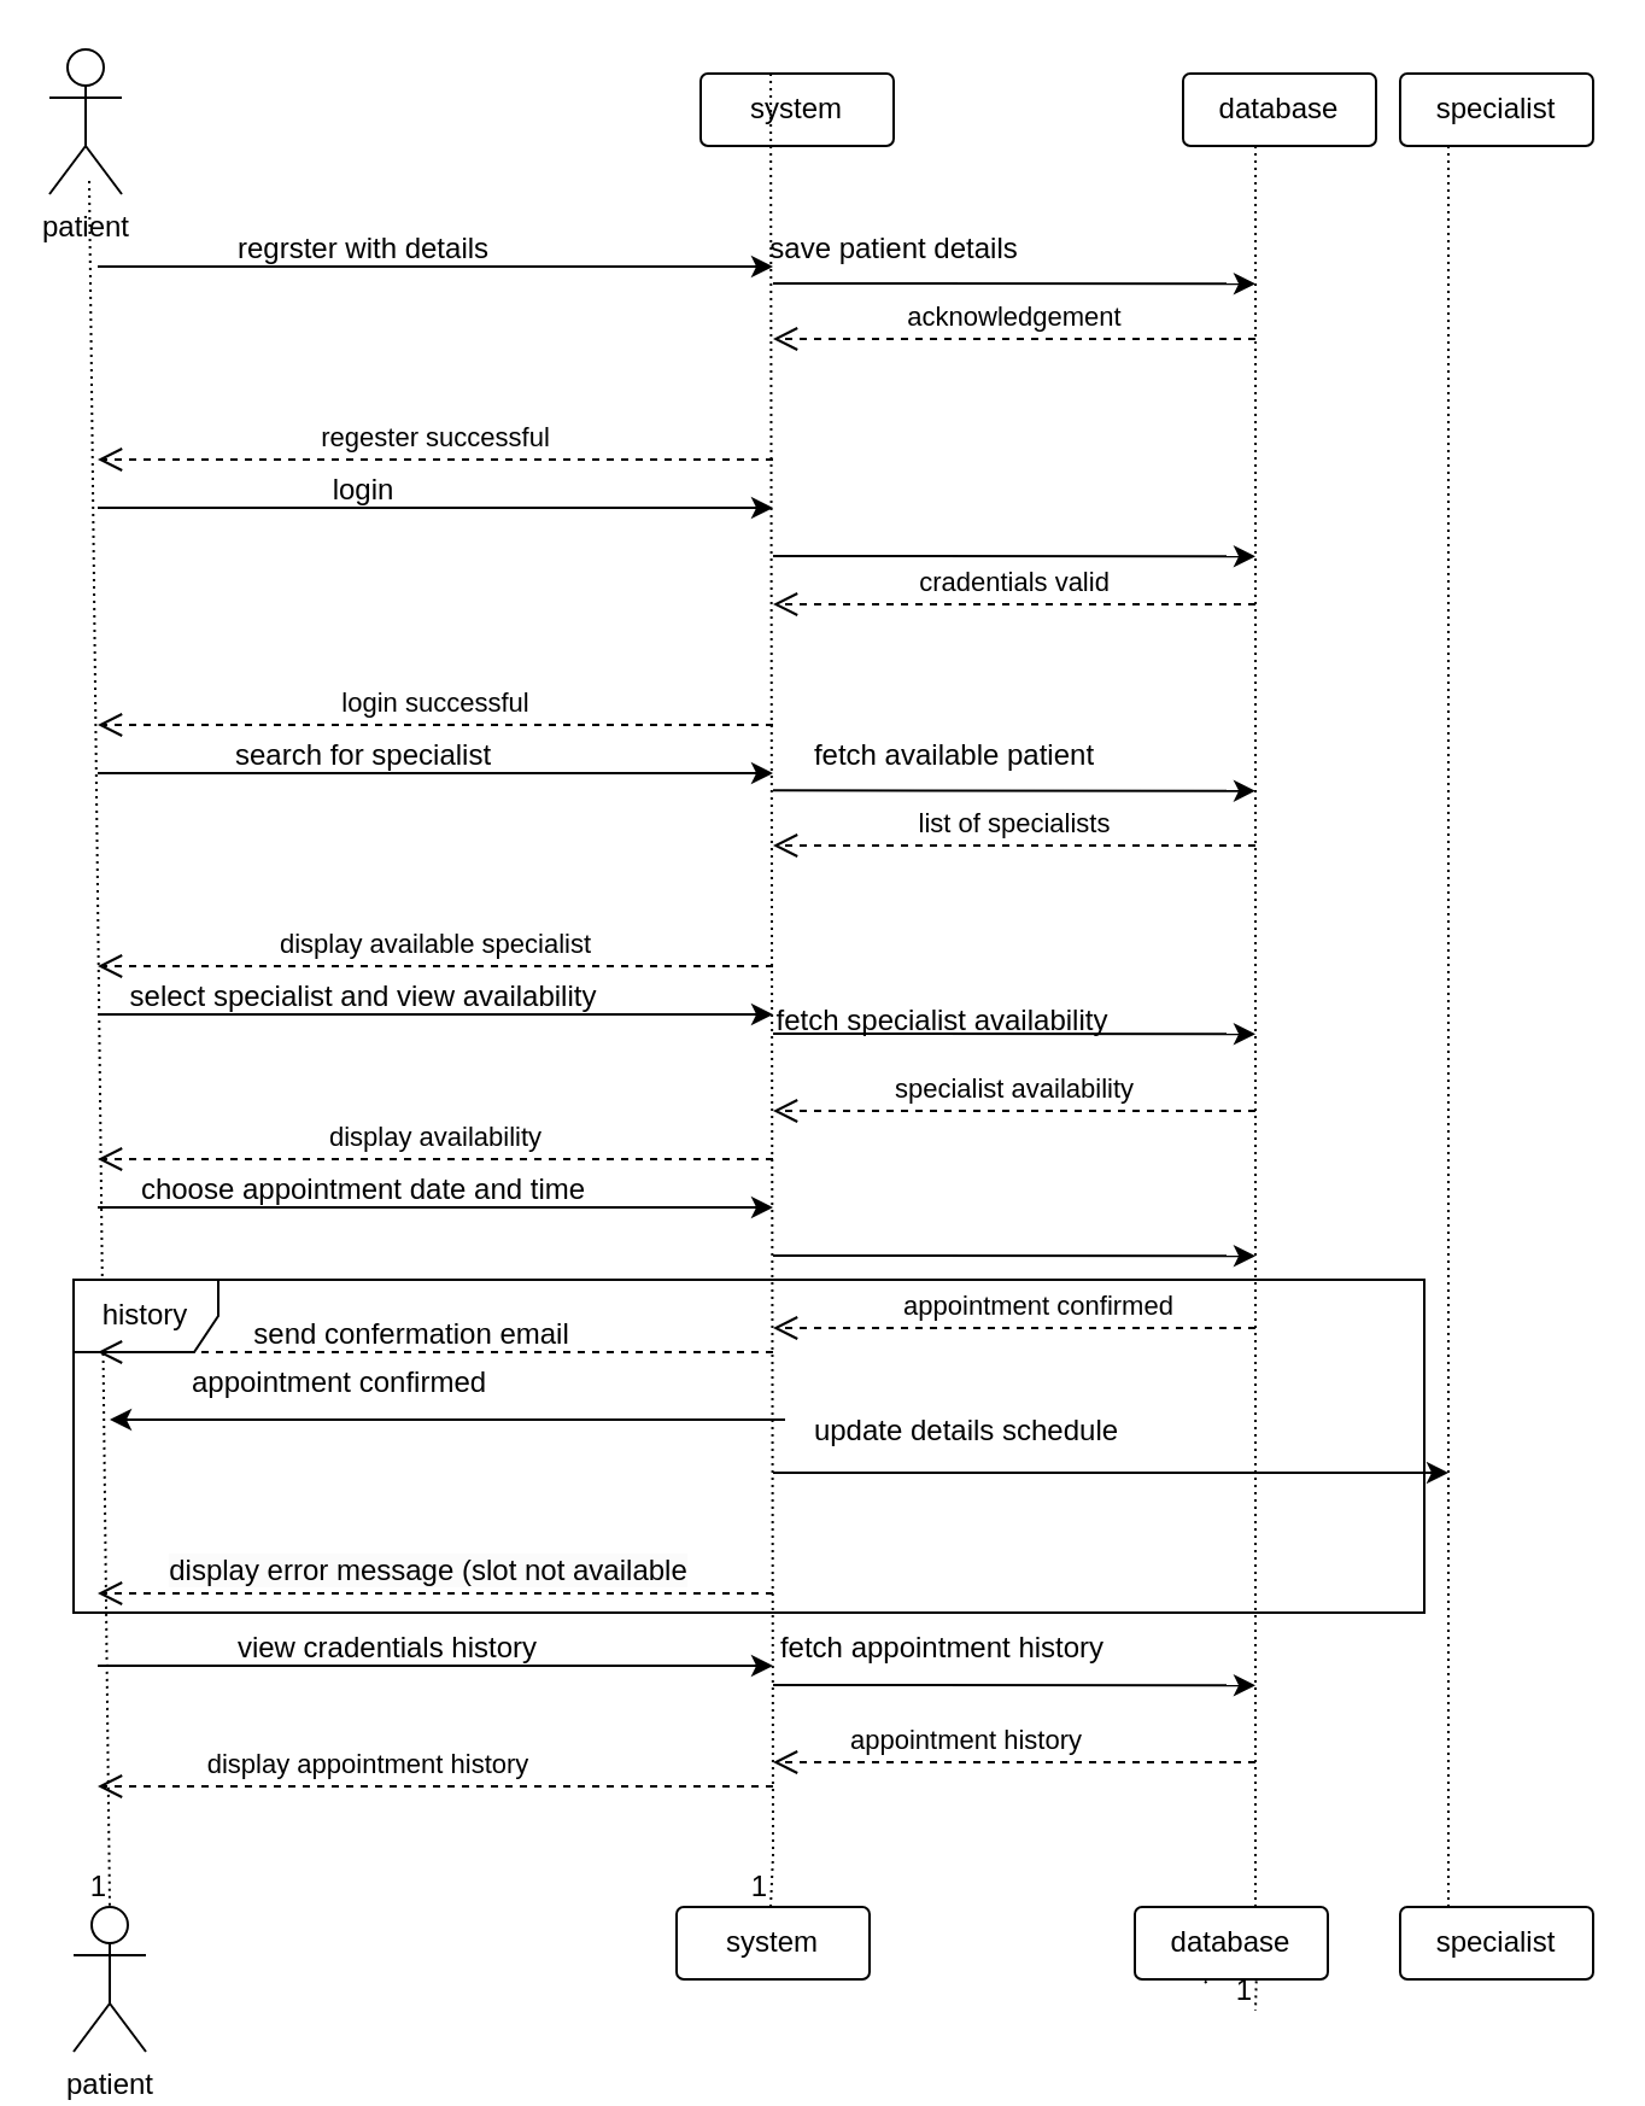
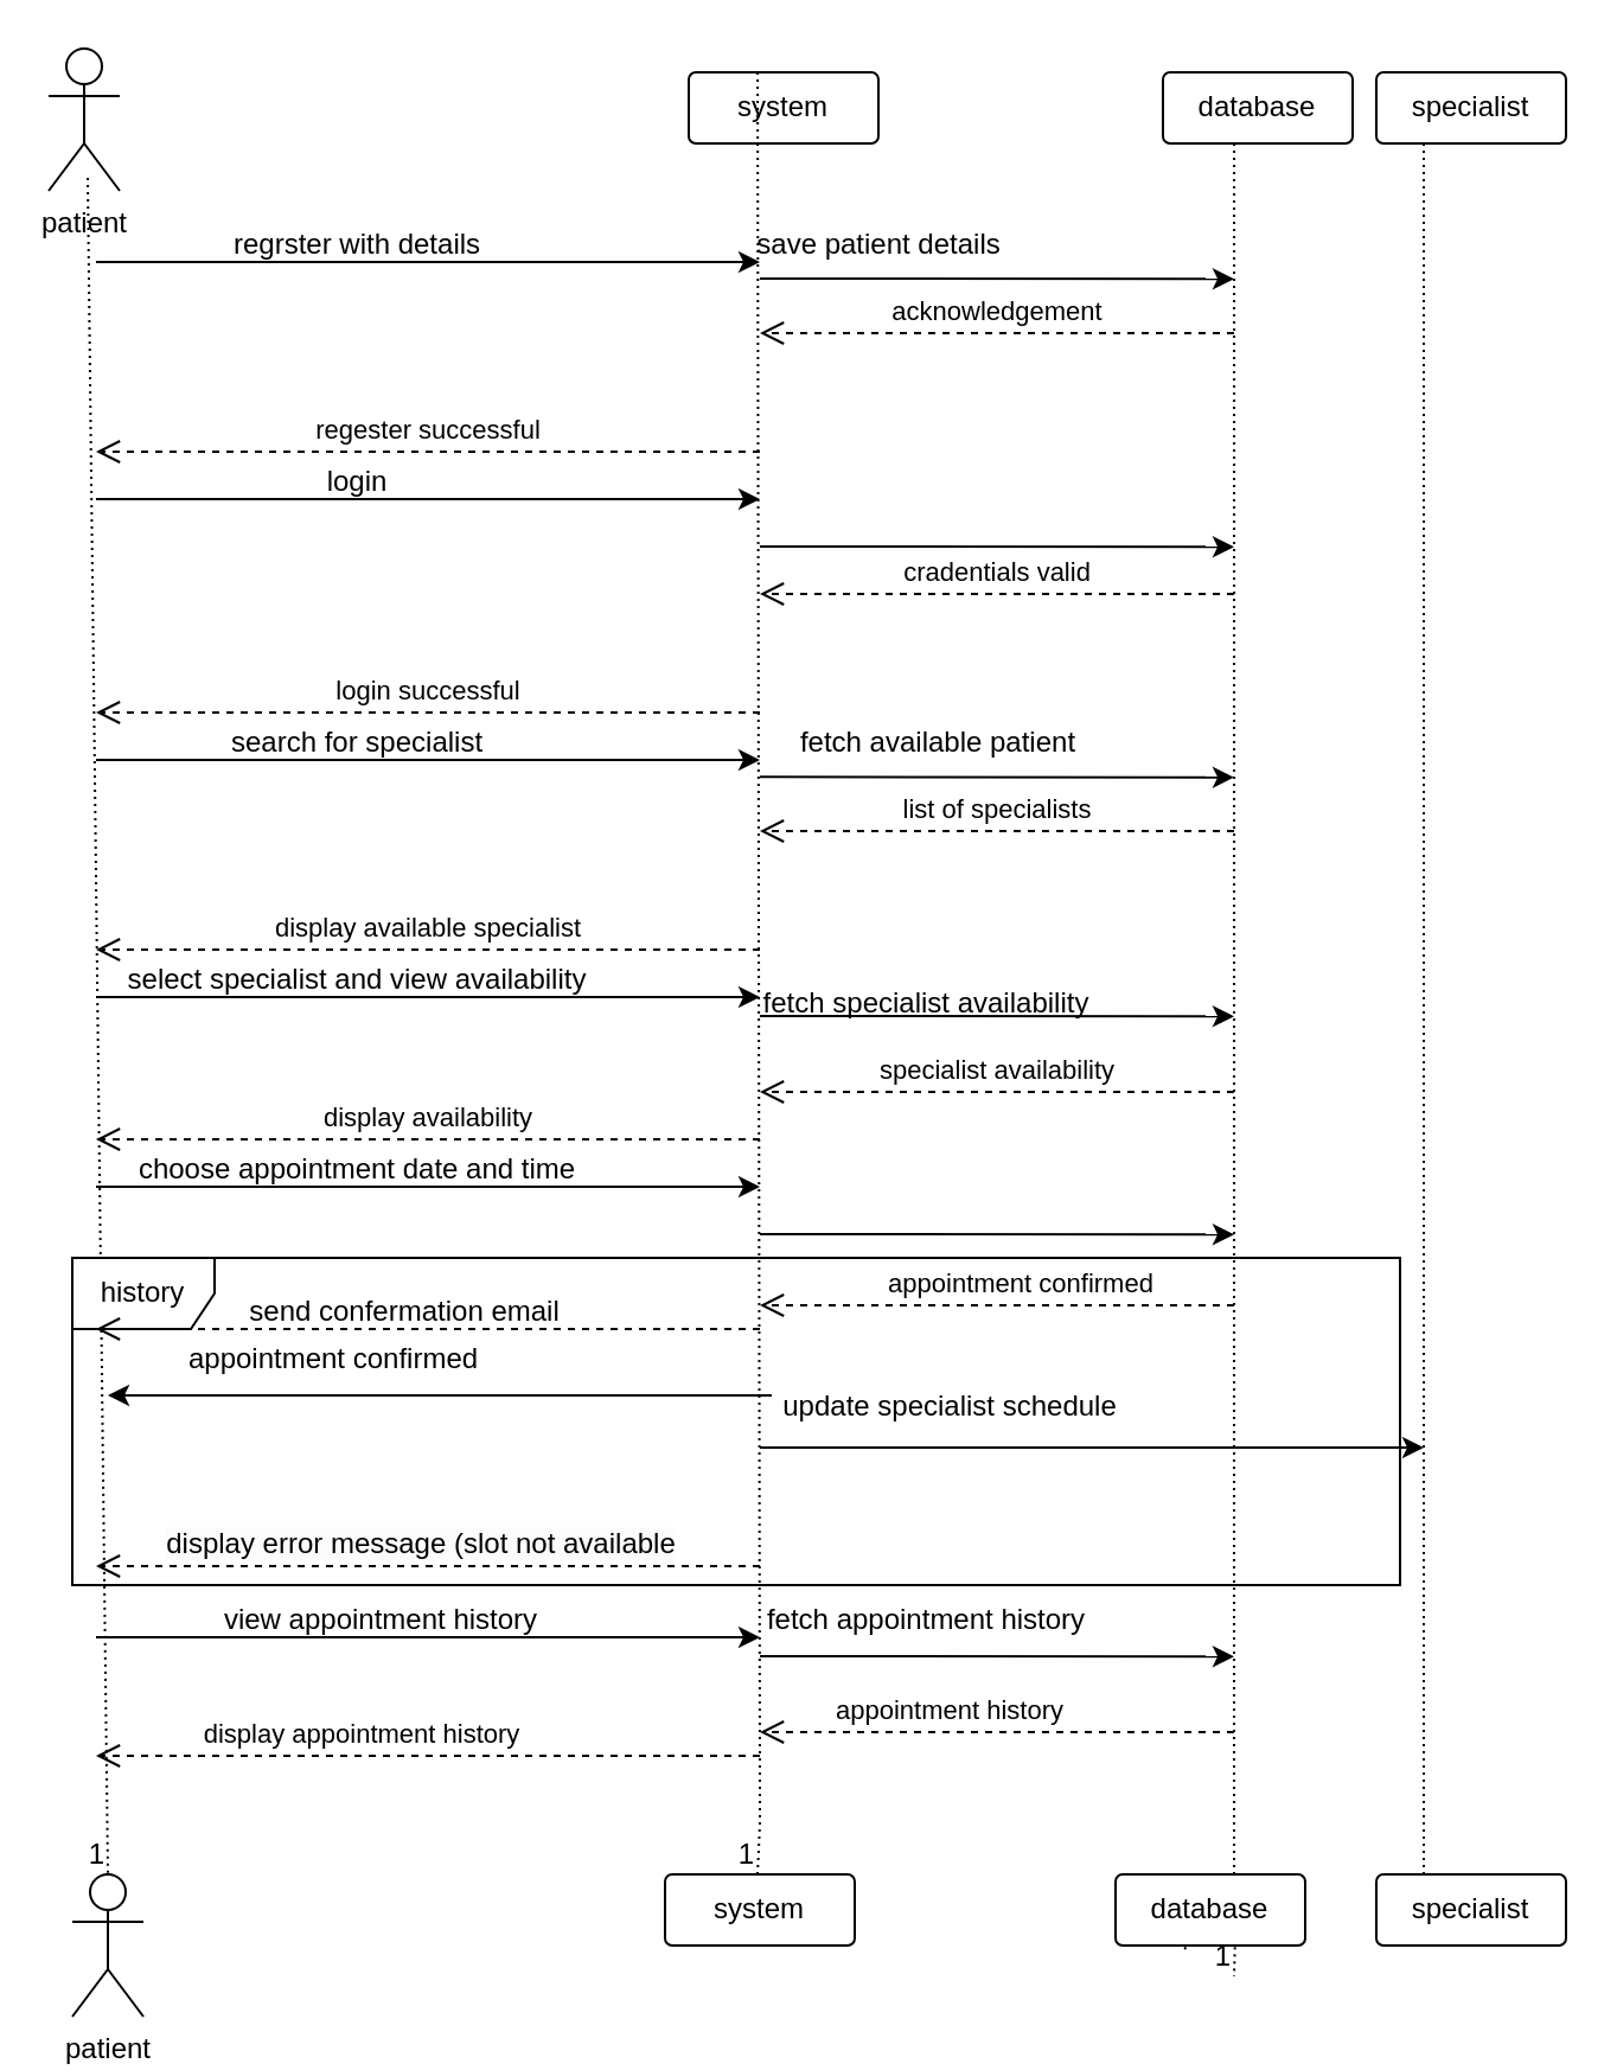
- <mxCell id="55" value="update details schedule" style="text;html=1;align=center;verticalAlign=middle;resizable=0;points=[];autosize=1;strokeColor=none;fillColor=none;" vertex="1" parent="1"><mxGeometry x="320" y="578" width="160" height="30" as="geometry" /></mxCell>
+ <mxCell id="55" value="update specialist schedule" style="text;html=1;align=center;verticalAlign=middle;resizable=0;points=[];autosize=1;strokeColor=none;fillColor=none;" vertex="1" parent="1"><mxGeometry x="320" y="578" width="160" height="30" as="geometry" /></mxCell>
- <mxCell id="33" value="view cradentials history" style="text;html=1;align=center;verticalAlign=middle;resizable=0;points=[];autosize=1;strokeColor=none;fillColor=none;" vertex="1" parent="1"><mxGeometry x="80" y="668" width="160" height="30" as="geometry" /></mxCell>
+ <mxCell id="33" value="view appointment history" style="text;html=1;align=center;verticalAlign=middle;resizable=0;points=[];autosize=1;strokeColor=none;fillColor=none;" vertex="1" parent="1"><mxGeometry x="80" y="668" width="160" height="30" as="geometry" /></mxCell>
